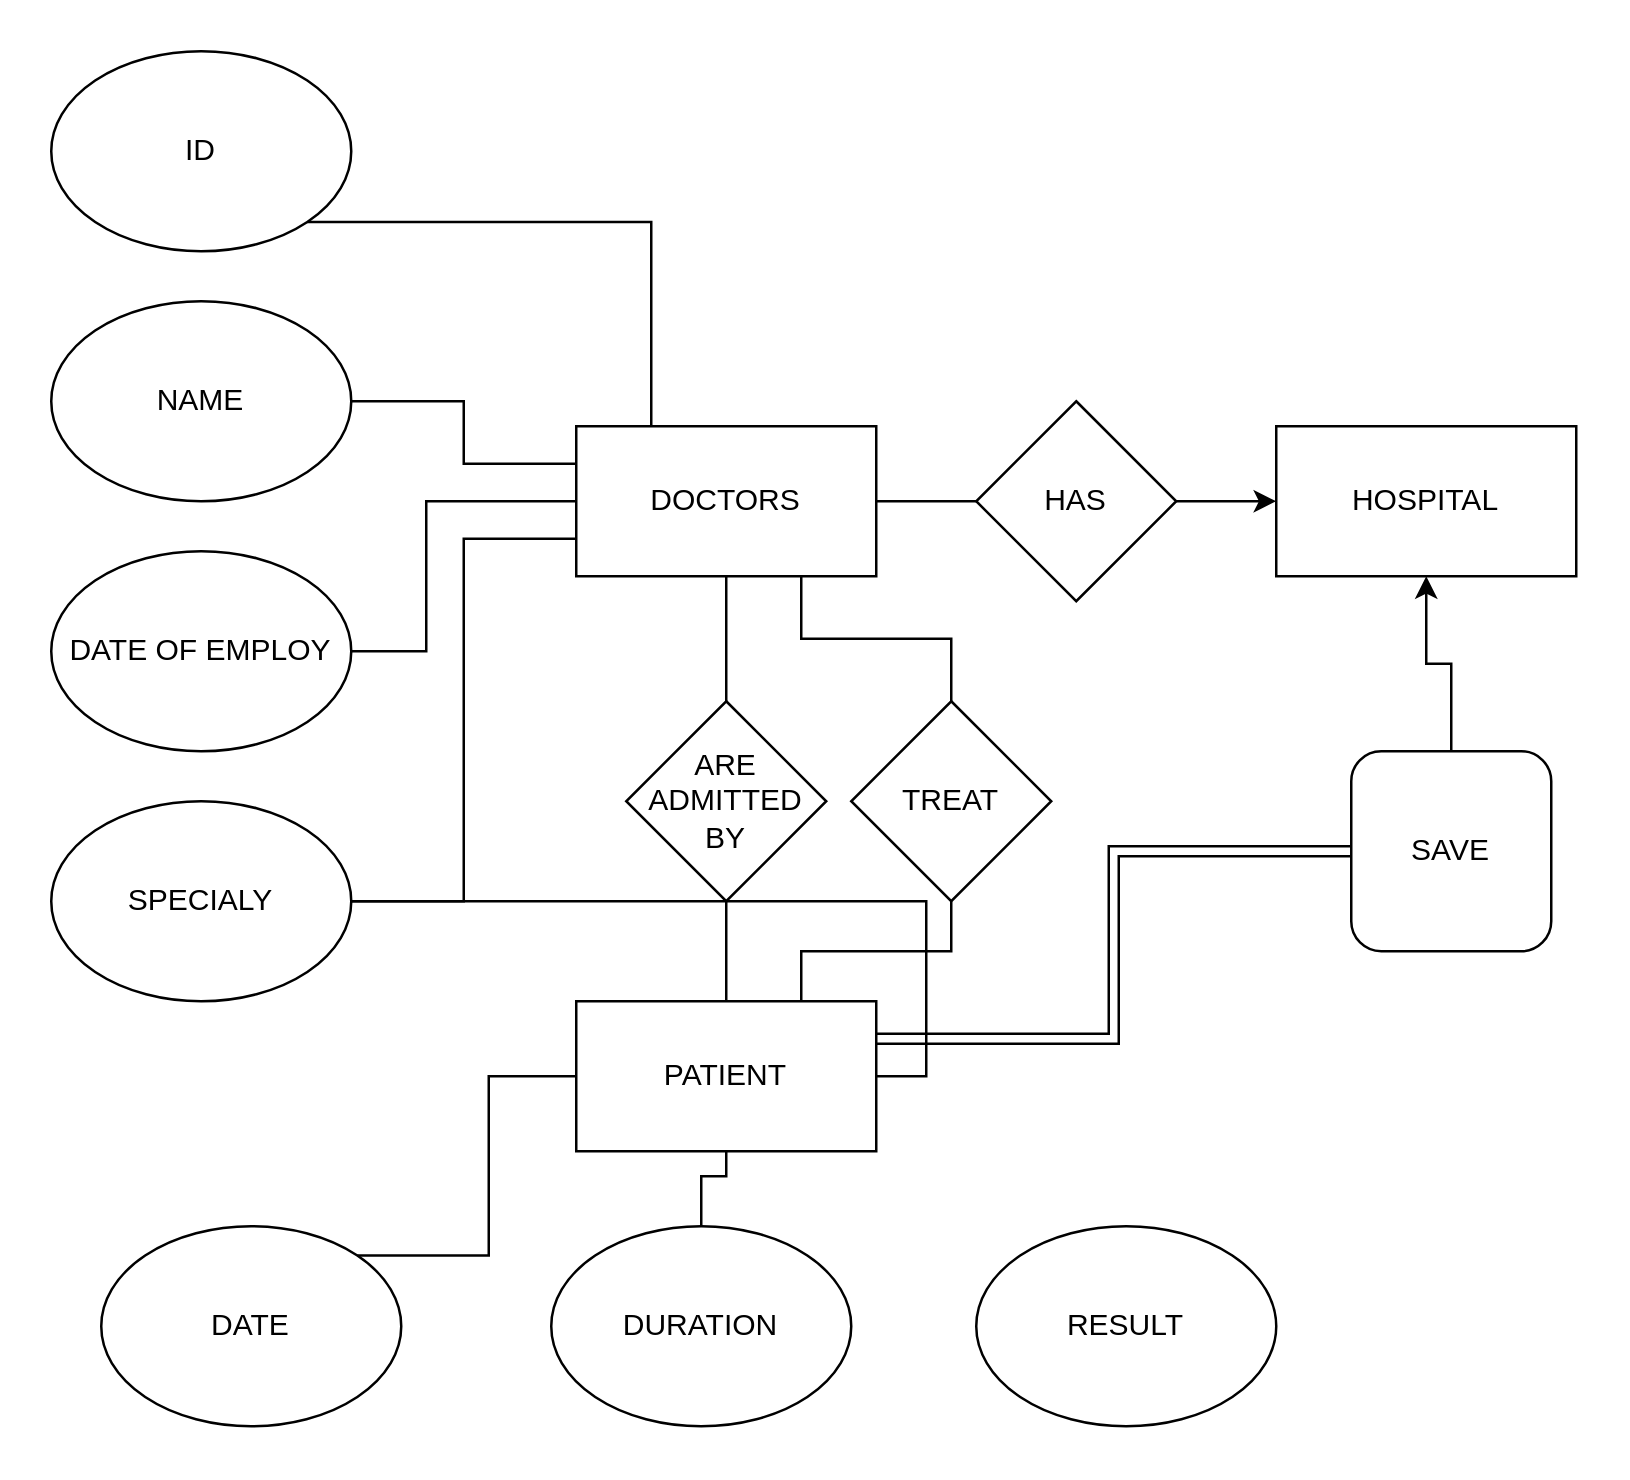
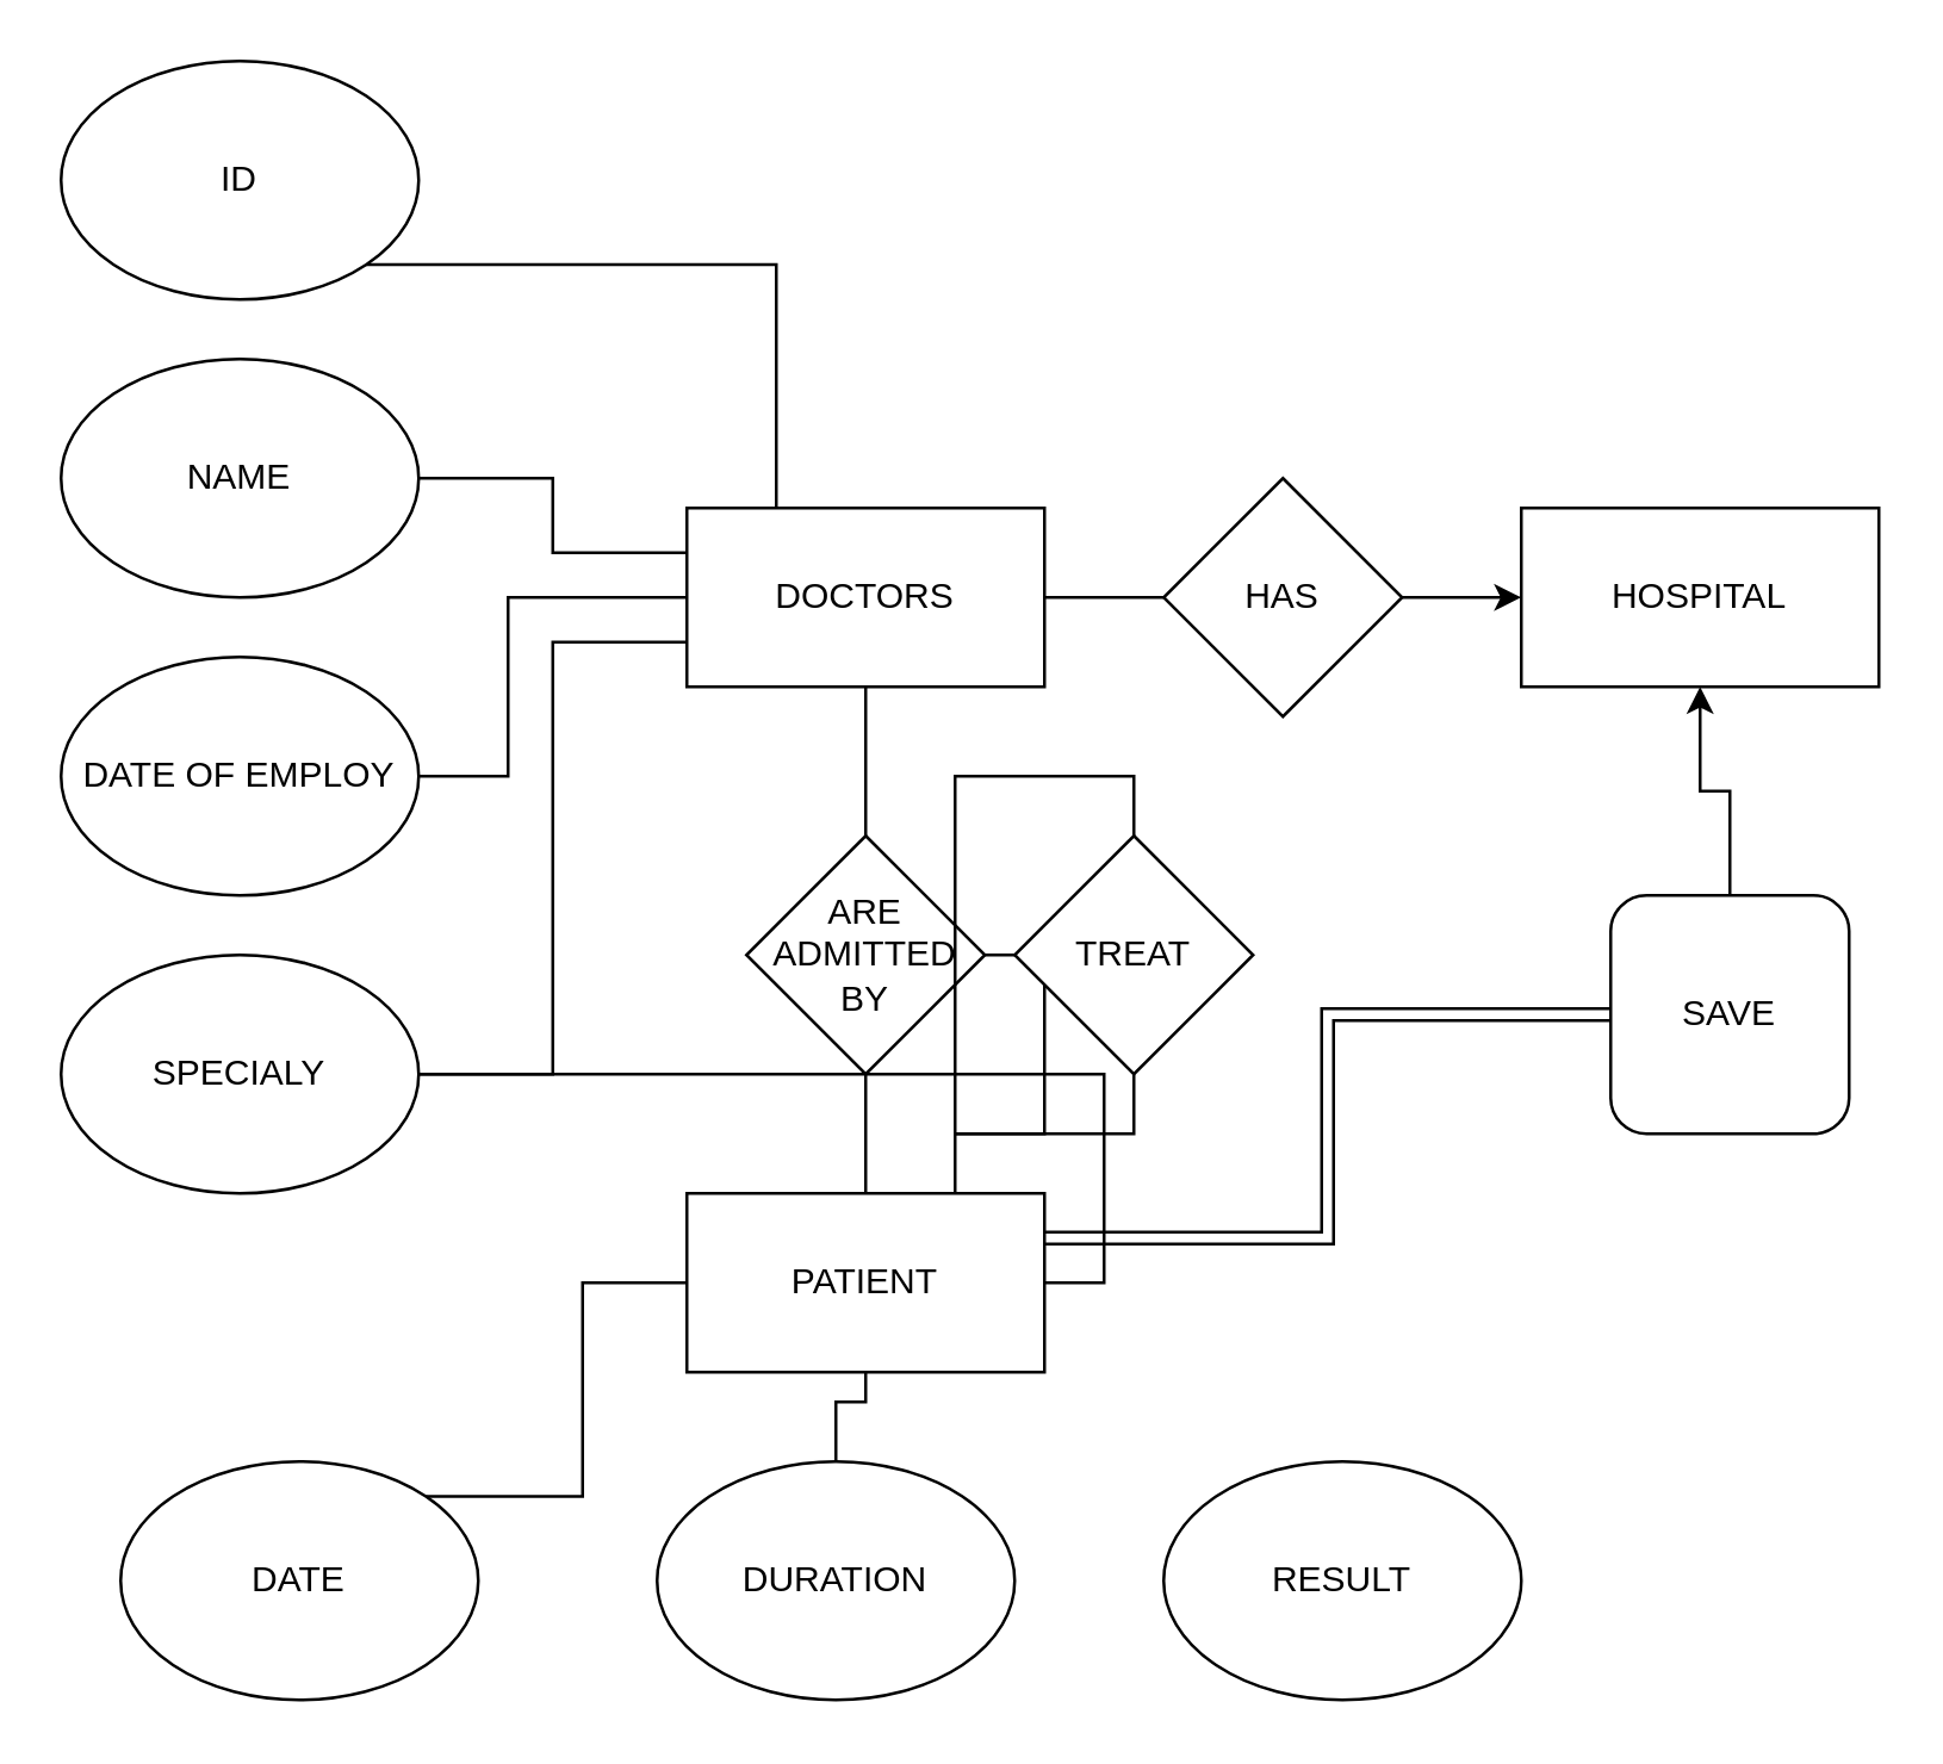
- <mxCell id="28" style="edgeStyle=orthogonalEdgeStyle;rounded=0;orthogonalLoop=1;jettySize=auto;html=1;exitX=0.5;exitY=0;exitDx=0;exitDy=0;entryX=0.75;entryY=1;entryDx=0;entryDy=0;endArrow=none;endFill=0;" edge="1" parent="1" source="30" target="5"><mxGeometry relative="1" as="geometry" /></mxCell>
+ <mxCell id="28" style="edgeStyle=orthogonalEdgeStyle;rounded=0;orthogonalLoop=1;jettySize=auto;html=1;exitX=0.5;exitY=0;exitDx=0;exitDy=0;endArrow=none;endFill=0;" edge="1" parent="1" source="30" target="11"><mxGeometry relative="1" as="geometry" /></mxCell>
